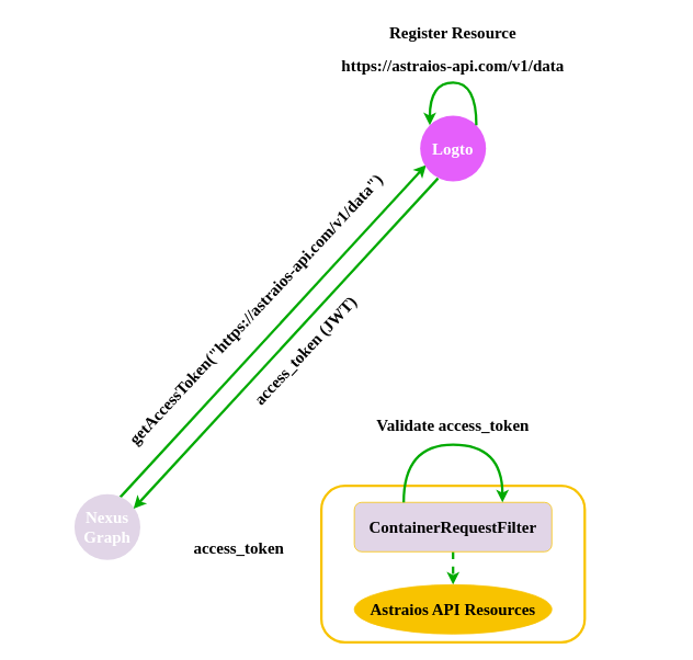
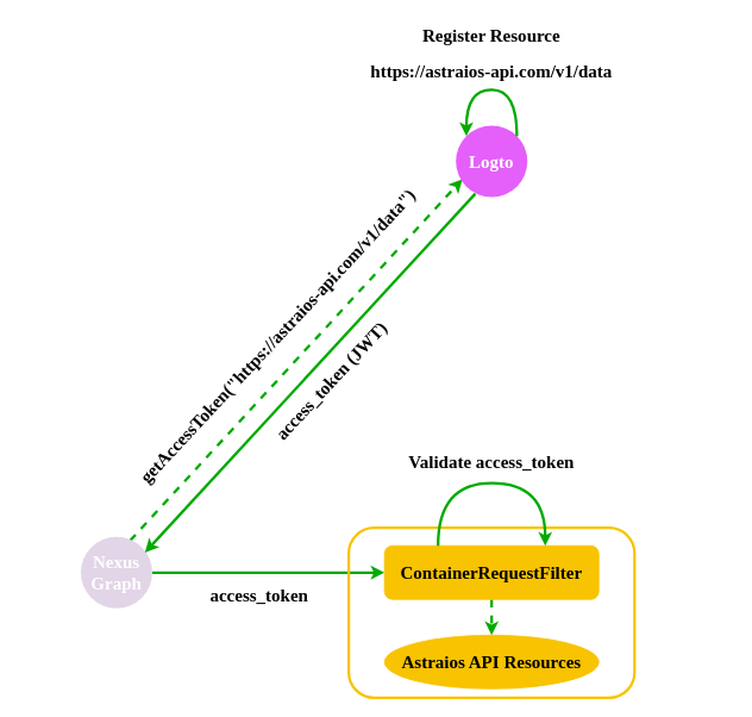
- <mxCell id="2" style="rounded=0;orthogonalLoop=1;jettySize=auto;html=1;exitX=0.69;exitY=0.052;exitDx=0;exitDy=0;entryX=0.092;entryY=0.748;entryDx=0;entryDy=0;strokeWidth=3;startArrow=none;startFill=0;strokeColor=#00aa00;exitPerimeter=0;entryPerimeter=0;fontStyle=1" edge="1" parent="1" source="4" target="6"><mxGeometry relative="1" as="geometry" /></mxCell>
+ <mxCell id="2" style="rounded=0;orthogonalLoop=1;jettySize=auto;html=1;exitX=0.69;exitY=0.052;exitDx=0;exitDy=0;entryX=0.092;entryY=0.748;entryDx=0;entryDy=0;strokeWidth=3;startArrow=none;startFill=0;strokeColor=#00aa00;exitPerimeter=0;entryPerimeter=0;fontStyle=1;dashed=1;" edge="1" parent="1" source="4" target="6"><mxGeometry relative="1" as="geometry" /></mxCell>
+ <mxCell id="3" style="edgeStyle=orthogonalEdgeStyle;rounded=0;orthogonalLoop=1;jettySize=auto;html=1;exitX=1;exitY=0.5;exitDx=0;exitDy=0;entryX=0;entryY=0.5;entryDx=0;entryDy=0;strokeWidth=3;strokeColor=#00AA00;fontStyle=1" edge="1" parent="1" source="4" target="13"><mxGeometry relative="1" as="geometry" /></mxCell>
- <mxCell id="13" value="&lt;font style=&quot;font-size: 20px;&quot; face=&quot;Ubuntu&quot;&gt;&lt;span&gt;ContainerRequestFilter&lt;/span&gt;&lt;/font&gt;" style="rounded=1;whiteSpace=wrap;html=1;fillColor=#e1d5e7;strokeColor=#F8C300;fontStyle=1;" vertex="1" parent="1"><mxGeometry x="430" y="610" width="240" height="60" as="geometry" /></mxCell>
+ <mxCell id="13" value="&lt;font style=&quot;font-size: 20px;&quot; face=&quot;Ubuntu&quot;&gt;&lt;span&gt;ContainerRequestFilter&lt;/span&gt;&lt;/font&gt;" style="rounded=1;whiteSpace=wrap;html=1;fillColor=#F8C300;strokeColor=#F8C300;fontStyle=1" vertex="1" parent="1"><mxGeometry x="430" y="610" width="240" height="60" as="geometry" /></mxCell>
